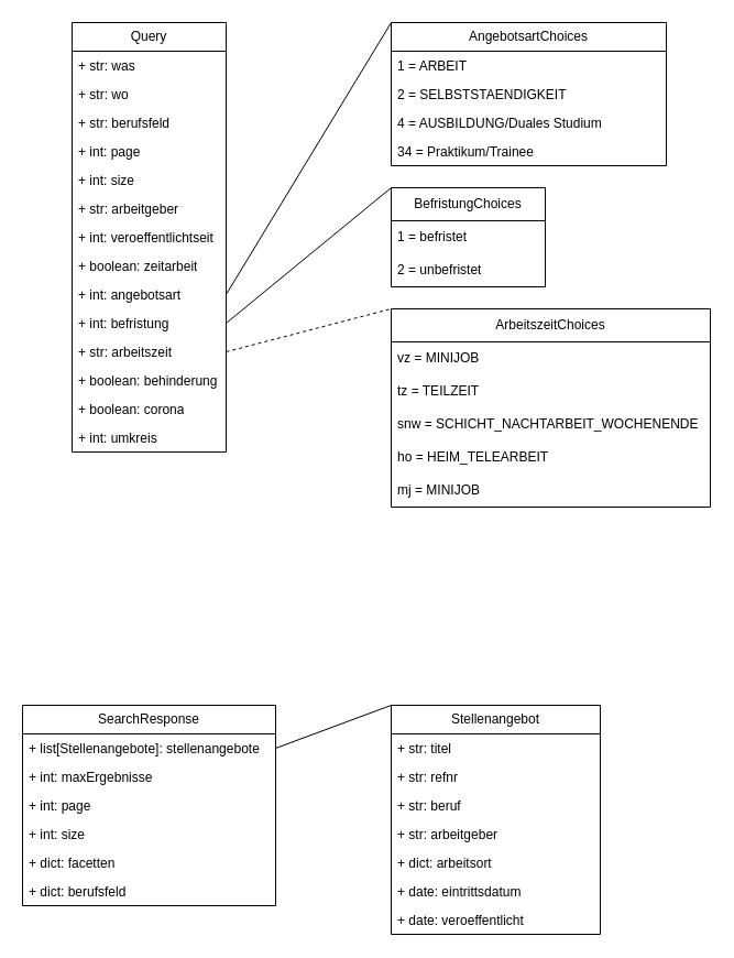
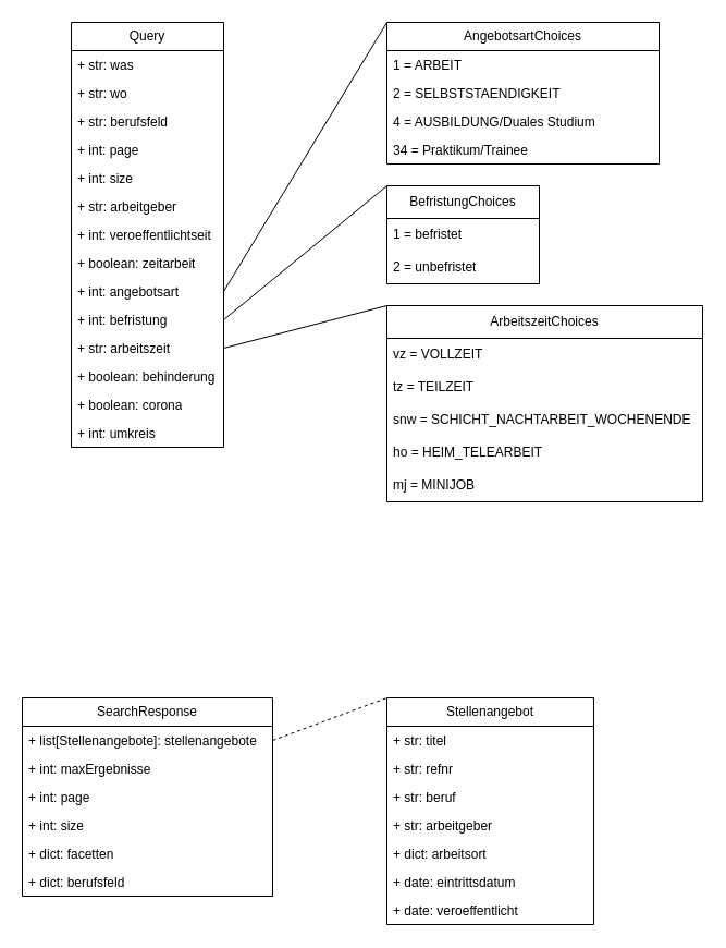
- <mxCell id="48" value="" style="endArrow=none;html=1;rounded=0;exitX=1;exitY=0.5;exitDx=0;exitDy=0;entryX=0;entryY=0;entryDx=0;entryDy=0;dashed=1;" edge="1" parent="1" source="28" target="42"><mxGeometry width="50" height="50" relative="1" as="geometry"><mxPoint x="245" y="400" as="sourcePoint" /><mxPoint x="295" y="350" as="targetPoint" /></mxGeometry></mxCell>
+ <mxCell id="48" value="" style="endArrow=none;html=1;rounded=0;exitX=1;exitY=0.5;exitDx=0;exitDy=0;entryX=0;entryY=0;entryDx=0;entryDy=0;" edge="1" parent="1" source="28" target="42"><mxGeometry width="50" height="50" relative="1" as="geometry"><mxPoint x="245" y="400" as="sourcePoint" /><mxPoint x="295" y="350" as="targetPoint" /></mxGeometry></mxCell>
- <mxCell id="43" value="vz = MINIJOB" style="text;strokeColor=none;fillColor=none;align=left;verticalAlign=middle;spacingLeft=4;spacingRight=4;overflow=hidden;points=[[0,0.5],[1,0.5]];portConstraint=eastwest;rotatable=0;whiteSpace=wrap;html=1;" vertex="1" parent="42"><mxGeometry y="30" width="290" height="30" as="geometry" /></mxCell>
+ <mxCell id="43" value="vz = VOLLZEIT" style="text;strokeColor=none;fillColor=none;align=left;verticalAlign=middle;spacingLeft=4;spacingRight=4;overflow=hidden;points=[[0,0.5],[1,0.5]];portConstraint=eastwest;rotatable=0;whiteSpace=wrap;html=1;" vertex="1" parent="42"><mxGeometry y="30" width="290" height="30" as="geometry" /></mxCell>
- <mxCell id="49" value="" style="endArrow=none;html=1;rounded=0;entryX=0;entryY=0;entryDx=0;entryDy=0;exitX=1;exitY=0.5;exitDx=0;exitDy=0;" edge="1" parent="1" source="11" target="2"><mxGeometry width="50" height="50" relative="1" as="geometry"><mxPoint x="285" y="680" as="sourcePoint" /><mxPoint x="55" y="550" as="targetPoint" /></mxGeometry></mxCell>
+ <mxCell id="49" value="" style="endArrow=none;html=1;rounded=0;entryX=0;entryY=0;entryDx=0;entryDy=0;exitX=1;exitY=0.5;exitDx=0;exitDy=0;dashed=1;" edge="1" parent="1" source="11" target="2"><mxGeometry width="50" height="50" relative="1" as="geometry"><mxPoint x="285" y="680" as="sourcePoint" /><mxPoint x="55" y="550" as="targetPoint" /></mxGeometry></mxCell>
